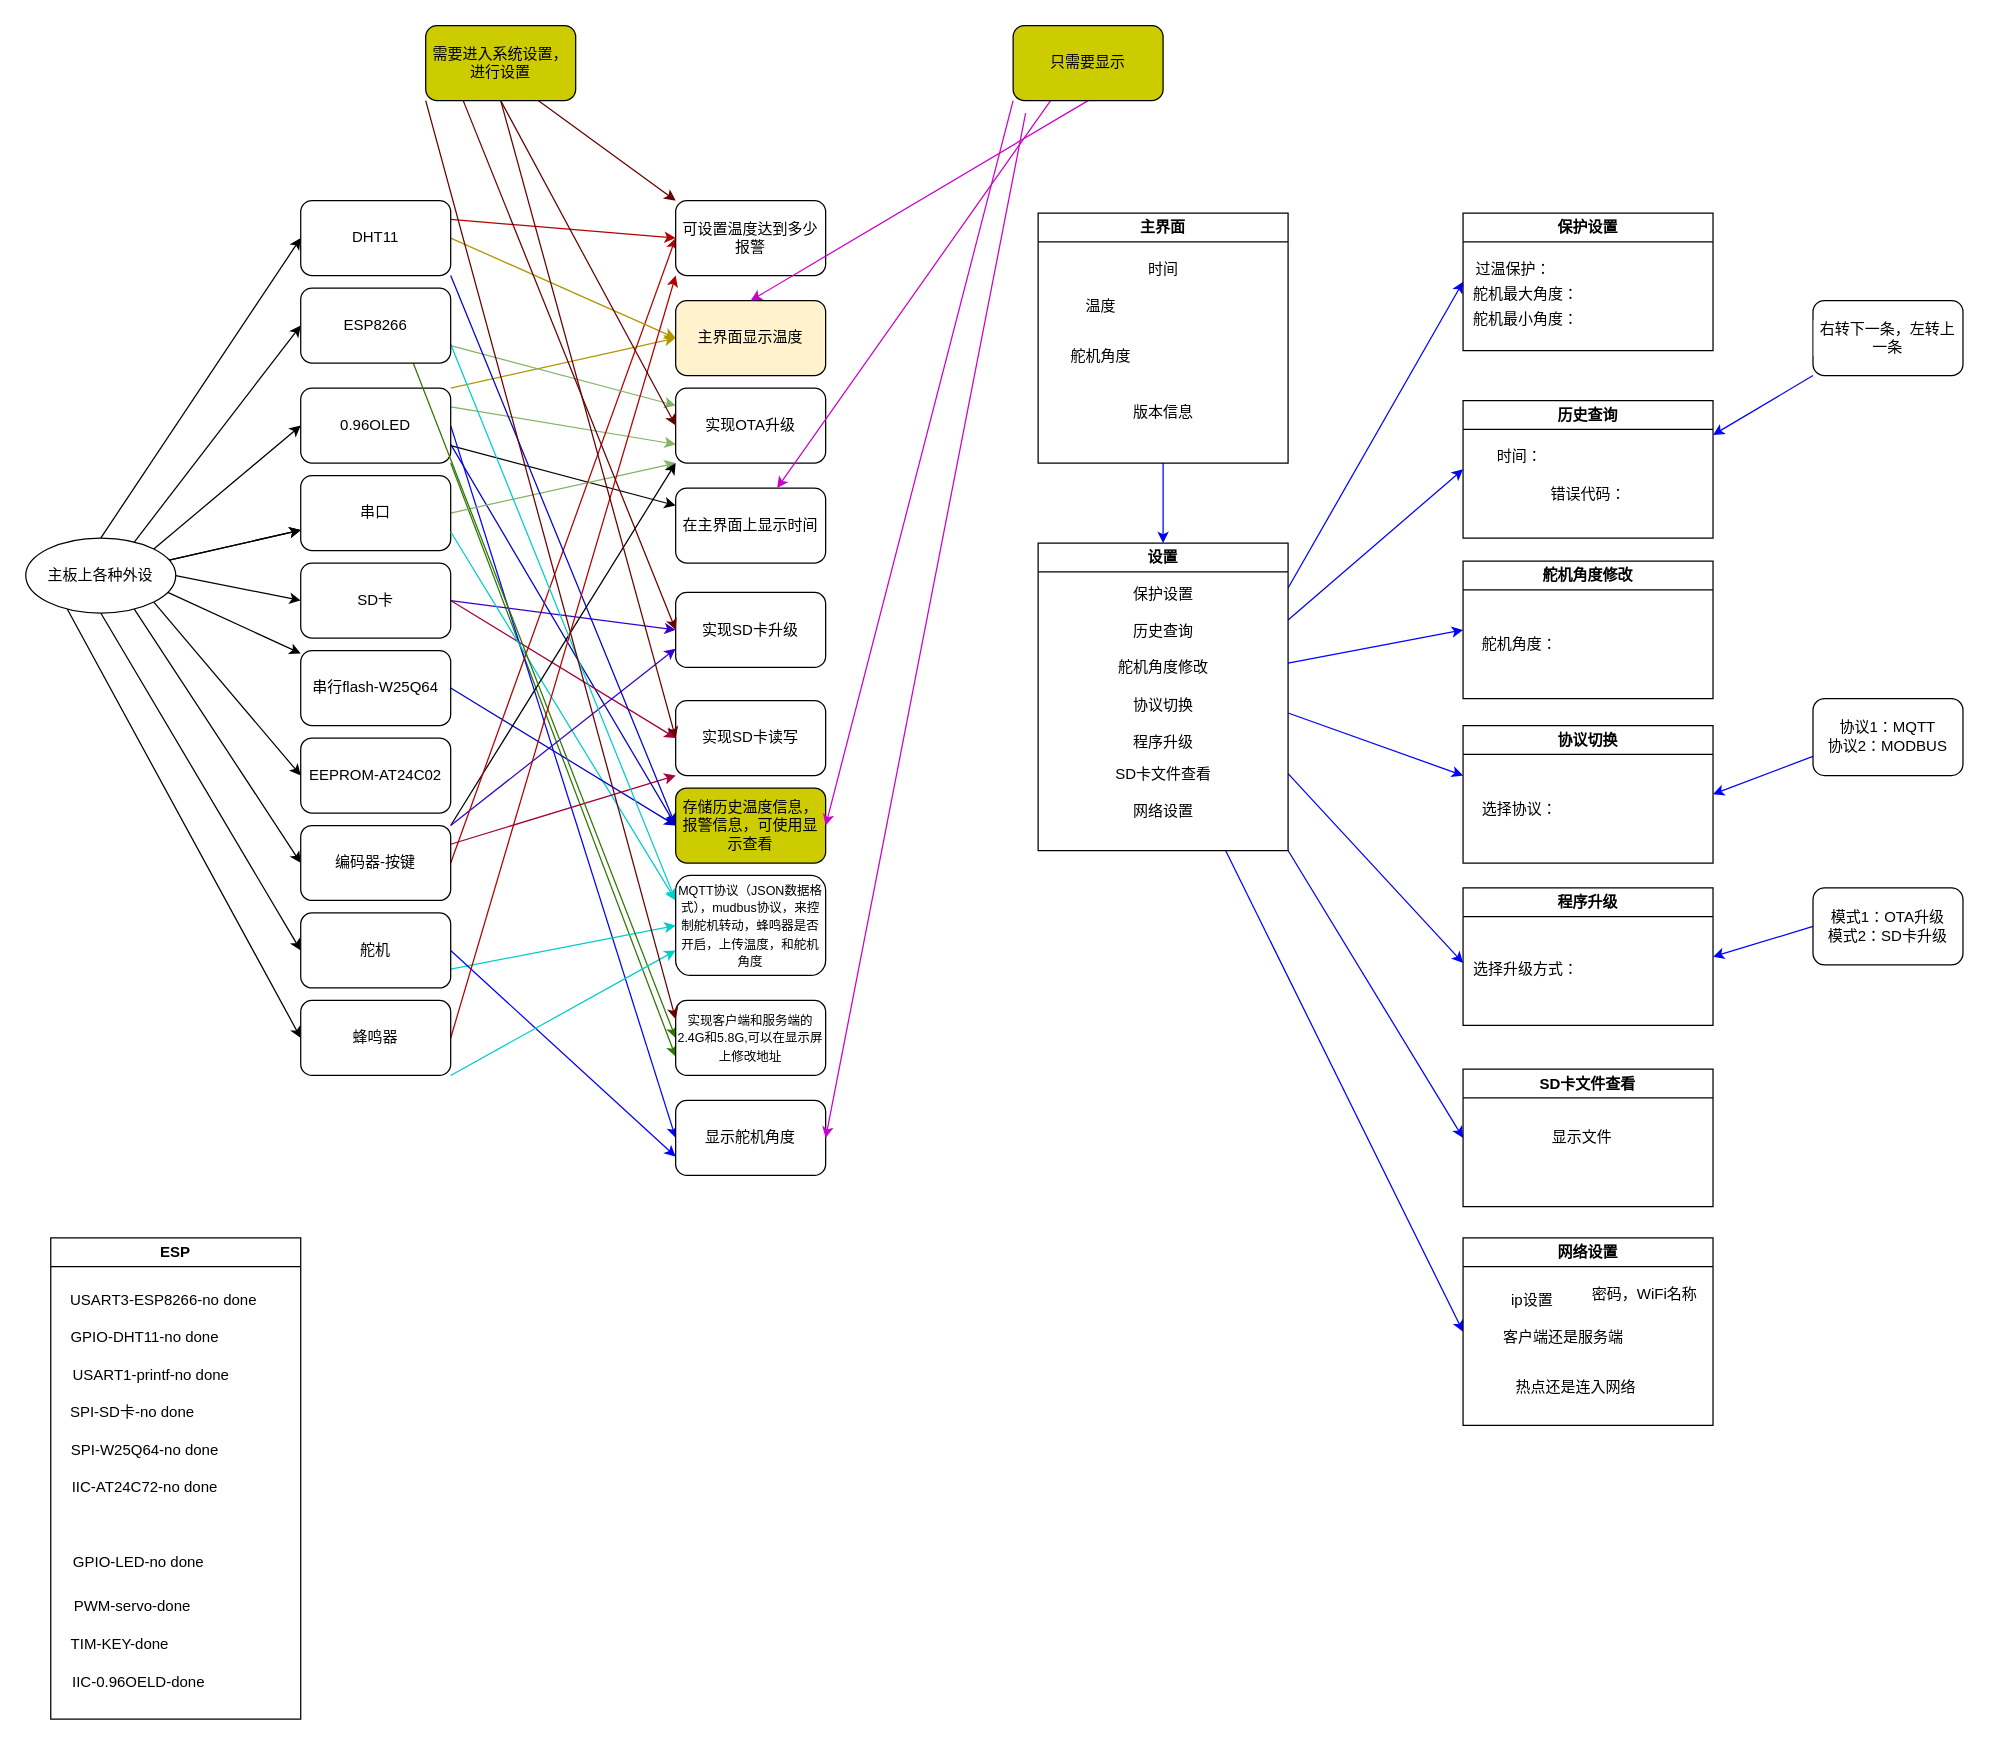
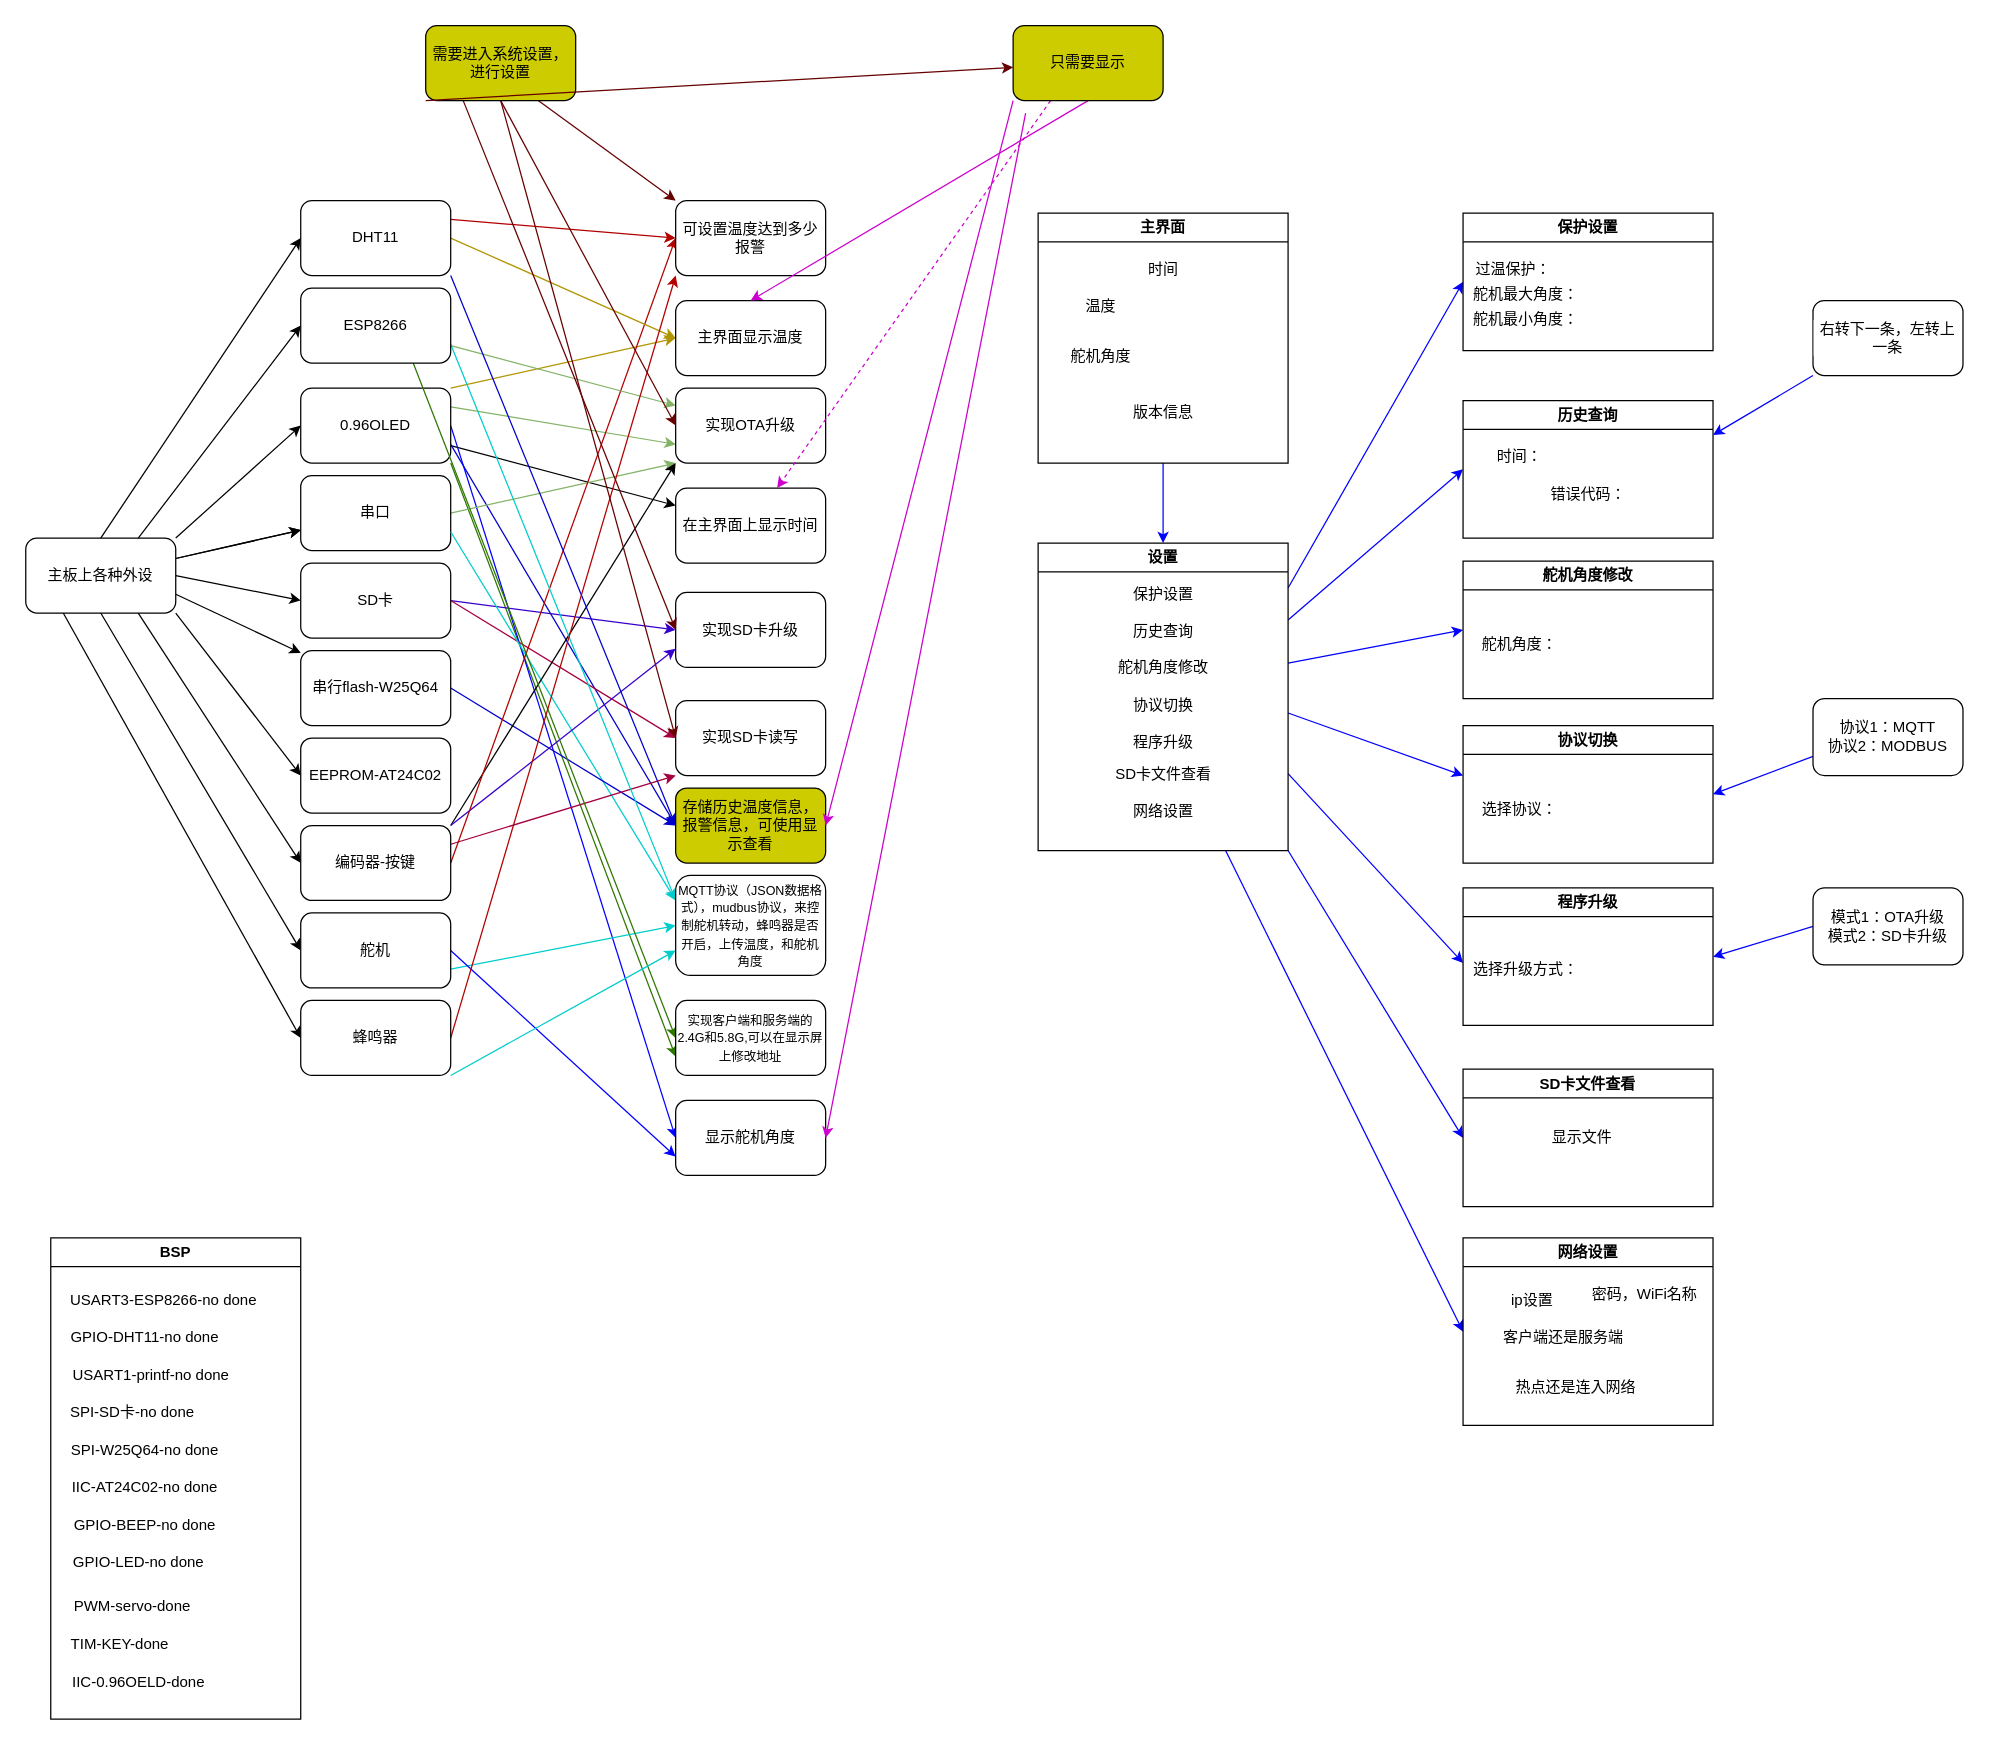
- <mxCell id="67" style="edgeStyle=none;html=1;exitX=0;exitY=1;exitDx=0;exitDy=0;entryX=0;entryY=0.25;entryDx=0;entryDy=0;strokeColor=#660000;fontSize=12;" edge="1" parent="1" source="61" target="66"><mxGeometry relative="1" as="geometry"><mxPoint x="380" y="90" as="sourcePoint" /><mxPoint x="550" y="513.5" as="targetPoint" /></mxGeometry></mxCell>
+ <mxCell id="67" style="edgeStyle=none;html=1;exitX=0;exitY=1;exitDx=0;exitDy=0;strokeColor=#660000;fontSize=12;" edge="1" parent="1" source="61" target="65"><mxGeometry relative="1" as="geometry"><mxPoint x="380" y="90" as="sourcePoint" /><mxPoint x="550" y="513.5" as="targetPoint" /></mxGeometry></mxCell>
- <mxCell id="63" style="edgeStyle=none;html=1;exitX=0.25;exitY=1;exitDx=0;exitDy=0;strokeColor=#CC00CC;fontSize=12;" edge="1" parent="1" source="65" target="49"><mxGeometry relative="1" as="geometry" /></mxCell>
+ <mxCell id="63" style="edgeStyle=none;html=1;exitX=0.25;exitY=1;exitDx=0;exitDy=0;strokeColor=#CC00CC;fontSize=12;dashed=1;" edge="1" parent="1" source="65" target="49"><mxGeometry relative="1" as="geometry" /></mxCell>
- <mxCell id="53" value="主界面显示温度" style="rounded=1;whiteSpace=wrap;html=1;fillColor=#fff2cc;" vertex="1" parent="1"><mxGeometry x="540" y="240" width="120" height="60" as="geometry" /></mxCell>
+ <mxCell id="53" value="主界面显示温度" style="rounded=1;whiteSpace=wrap;html=1;" vertex="1" parent="1"><mxGeometry x="540" y="240" width="120" height="60" as="geometry" /></mxCell>
- <mxCell id="20" value="主板上各种外设" style="ellipse;whiteSpace=wrap;html=1;" vertex="1" parent="1"><mxGeometry x="20" y="430" width="120" height="60" as="geometry" /></mxCell>
+ <mxCell id="20" value="主板上各种外设" style="rounded=1;whiteSpace=wrap;html=1;" vertex="1" parent="1"><mxGeometry x="20" y="430" width="120" height="60" as="geometry" /></mxCell>
- <mxCell id="117" value="ESP" style="swimlane;whiteSpace=wrap;html=1;labelBackgroundColor=#FFFFFF;fontSize=12;fillColor=default;gradientColor=none;" vertex="1" parent="1"><mxGeometry x="40" y="990" width="200" height="385" as="geometry" /></mxCell>
+ <mxCell id="117" value="BSP" style="swimlane;whiteSpace=wrap;html=1;labelBackgroundColor=#FFFFFF;fontSize=12;fillColor=default;gradientColor=none;" vertex="1" parent="1"><mxGeometry x="40" y="990" width="200" height="385" as="geometry" /></mxCell>
- <mxCell id="124" value="&lt;span style=&quot;&quot;&gt;IIC-AT24C72-no done&lt;/span&gt;" style="text;html=1;align=center;verticalAlign=middle;resizable=0;points=[];autosize=1;strokeColor=none;fillColor=none;fontSize=12;" vertex="1" parent="117"><mxGeometry x="5" y="185" width="140" height="30" as="geometry" /></mxCell>
+ <mxCell id="124" value="&lt;span style=&quot;&quot;&gt;IIC-AT24C02-no done&lt;/span&gt;" style="text;html=1;align=center;verticalAlign=middle;resizable=0;points=[];autosize=1;strokeColor=none;fillColor=none;fontSize=12;" vertex="1" parent="117"><mxGeometry x="5" y="185" width="140" height="30" as="geometry" /></mxCell>
+ <mxCell id="127" value="GPIO-BEEP-no done" style="text;html=1;align=center;verticalAlign=middle;resizable=0;points=[];autosize=1;strokeColor=none;fillColor=none;fontSize=12;" vertex="1" parent="117"><mxGeometry x="5" y="215" width="140" height="30" as="geometry" /></mxCell>
